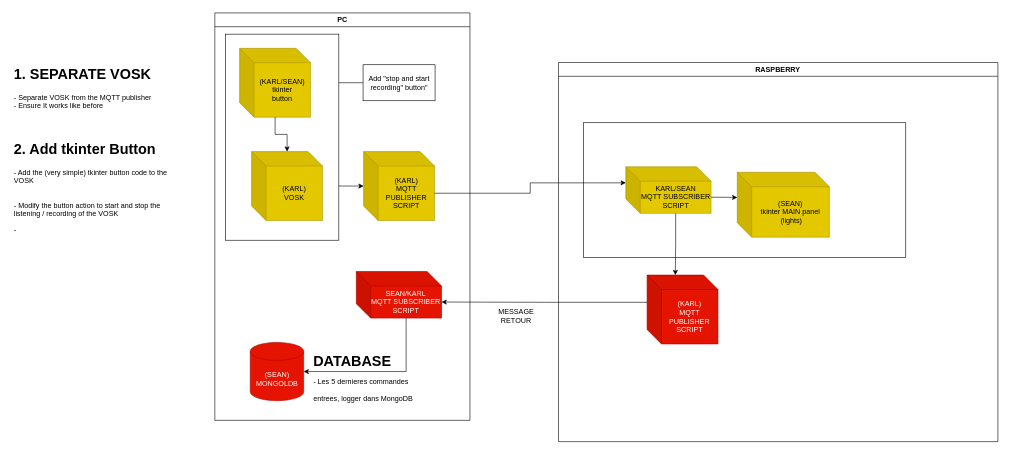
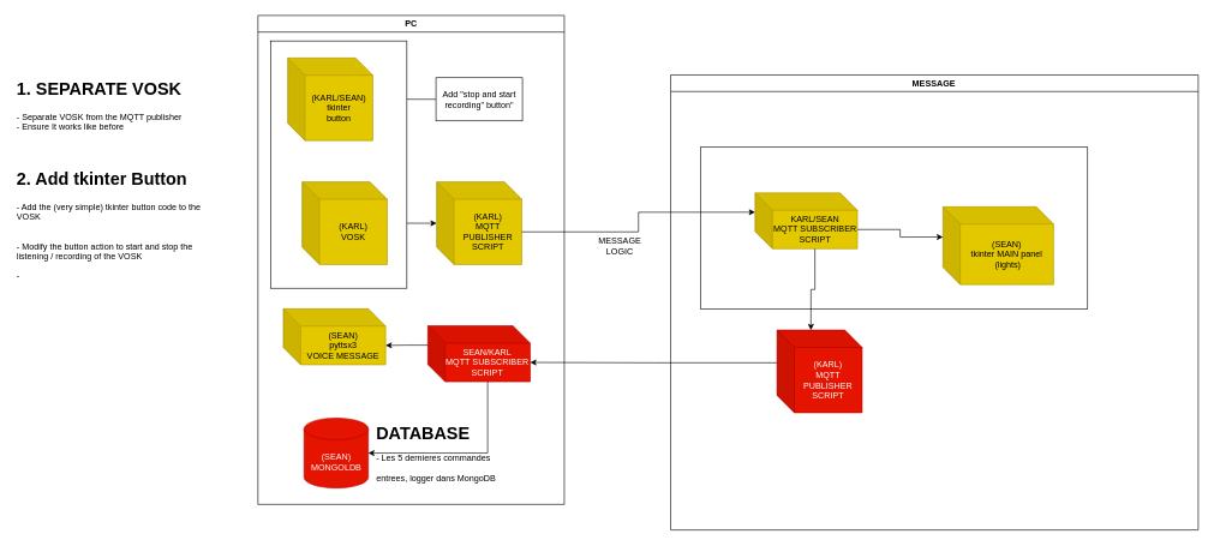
- <mxCell id="5" value="RASPBERRY" style="swimlane;whiteSpace=wrap;html=1;container=0;" parent="4" vertex="1"><mxGeometry width="732.28" height="631.89" as="geometry" /></mxCell>
+ <mxCell id="5" value="MESSAGE" style="swimlane;whiteSpace=wrap;html=1;container=0;" parent="4" vertex="1"><mxGeometry width="732.28" height="631.89" as="geometry" /></mxCell>
- <mxCell id="28" value="" style="edgeStyle=orthogonalEdgeStyle;rounded=0;orthogonalLoop=1;jettySize=auto;html=1;" parent="24" source="27" target="26" edge="1"><mxGeometry relative="1" as="geometry" /></mxCell>
- <mxCell id="9" value="KARL/SEAN&lt;br&gt;MQTT SUBSCRIBER&lt;br&gt;SCRIPT" style="shape=cube;whiteSpace=wrap;html=1;boundedLbl=1;backgroundOutline=1;darkOpacity=0.05;darkOpacity2=0.1;size=24;fillColor=#e3c800;fontColor=#000000;strokeColor=#B09500;" parent="5" vertex="1"><mxGeometry x="112.207" y="173.791" width="142.034" height="77.618" as="geometry" /></mxCell>
+ <mxCell id="9" value="KARL/SEAN&lt;br&gt;MQTT SUBSCRIBER&lt;br&gt;SCRIPT" style="shape=cube;whiteSpace=wrap;html=1;boundedLbl=1;backgroundOutline=1;darkOpacity=0.05;darkOpacity2=0.1;size=24;fillColor=#e3c800;fontColor=#000000;strokeColor=#B09500;" parent="5" vertex="1"><mxGeometry x="117.207" y="163.791" width="142.034" height="77.618" as="geometry" /></mxCell>
+ <mxCell id="3" value="MESSAGE&lt;br&gt;LOGIC" style="text;html=1;align=center;verticalAlign=middle;whiteSpace=wrap;rounded=0;" parent="2" vertex="1"><mxGeometry width="60" height="30" as="geometry" /></mxCell>
- <mxCell id="8" value="(SEAN)&lt;br&gt;tkinter MAIN panel&lt;br&gt;&amp;nbsp;(lights)" style="shape=cube;whiteSpace=wrap;html=1;boundedLbl=1;backgroundOutline=1;darkOpacity=0.05;darkOpacity2=0.1;size=24;fillColor=#e3c800;fontColor=#000000;strokeColor=#B09500;" parent="5" vertex="1"><mxGeometry x="297.95" y="183.07" width="153.54" height="107.99" as="geometry" /></mxCell>
+ <mxCell id="8" value="(SEAN)&lt;br&gt;tkinter MAIN panel&lt;br&gt;&amp;nbsp;(lights)" style="shape=cube;whiteSpace=wrap;html=1;boundedLbl=1;backgroundOutline=1;darkOpacity=0.05;darkOpacity2=0.1;size=24;fillColor=#e3c800;fontColor=#000000;strokeColor=#B09500;" parent="5" vertex="1"><mxGeometry x="377.95" y="183.07" width="153.54" height="107.99" as="geometry" /></mxCell>
+ <mxCell id="16" value="(SEAN)&lt;br&gt;pyttsx3&lt;br&gt;VOICE MESSAGE" style="shape=cube;whiteSpace=wrap;html=1;boundedLbl=1;backgroundOutline=1;darkOpacity=0.05;darkOpacity2=0.1;size=24;fillColor=#e3c800;fontColor=#000000;strokeColor=#B09500;" parent="12" vertex="1"><mxGeometry x="35.188" y="407.467" width="142.034" height="77.618" as="geometry" /></mxCell>
+ <mxCell id="17" style="edgeStyle=orthogonalEdgeStyle;rounded=0;orthogonalLoop=1;jettySize=auto;html=1;exitX=0;exitY=0;exitDx=0;exitDy=26.809;exitPerimeter=0;entryX=0;entryY=0;entryDx=142.034;entryDy=50.809;entryPerimeter=0;" parent="12" source="15" target="16" edge="1"><mxGeometry relative="1" as="geometry" /></mxCell>
- <mxCell id="31" value="MESSAGE&lt;br&gt;RETOUR" style="text;html=1;align=center;verticalAlign=middle;whiteSpace=wrap;rounded=0;" parent="30" vertex="1"><mxGeometry width="60" height="30" as="geometry" /></mxCell>
- <mxCell id="20" value="(SEAN)&lt;br&gt;MONGOLDB" style="shape=cylinder3;whiteSpace=wrap;html=1;boundedLbl=1;backgroundOutline=1;size=15;fillColor=#e51400;fontColor=#ffffff;strokeColor=#B20000;" parent="19" vertex="1"><mxGeometry width="89.05" height="97.144" as="geometry" /></mxCell>
+ <mxCell id="20" value="(SEAN)&lt;br&gt;MONGOLDB" style="shape=cylinder3;whiteSpace=wrap;html=1;boundedLbl=1;backgroundOutline=1;size=15;fillColor=#e51400;fontColor=#ffffff;strokeColor=#B20000;" parent="19" vertex="1"><mxGeometry x="5" y="10" width="89.05" height="97.144" as="geometry" /></mxCell>
